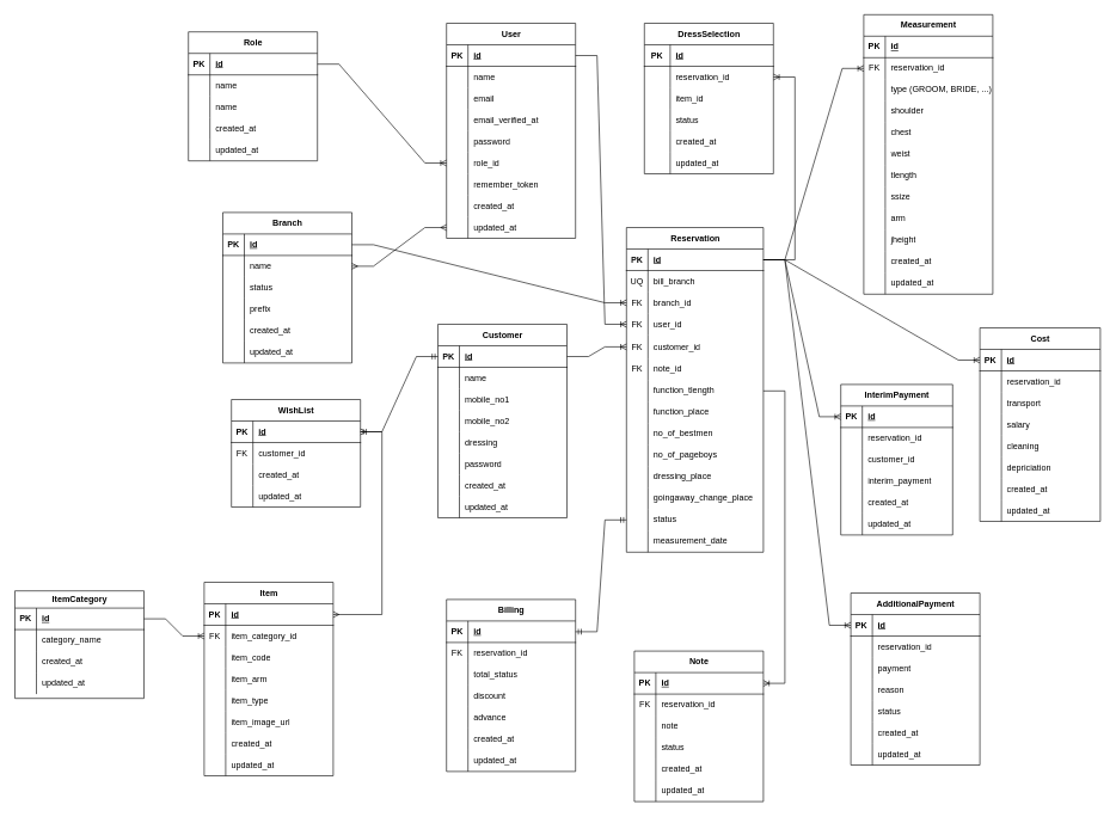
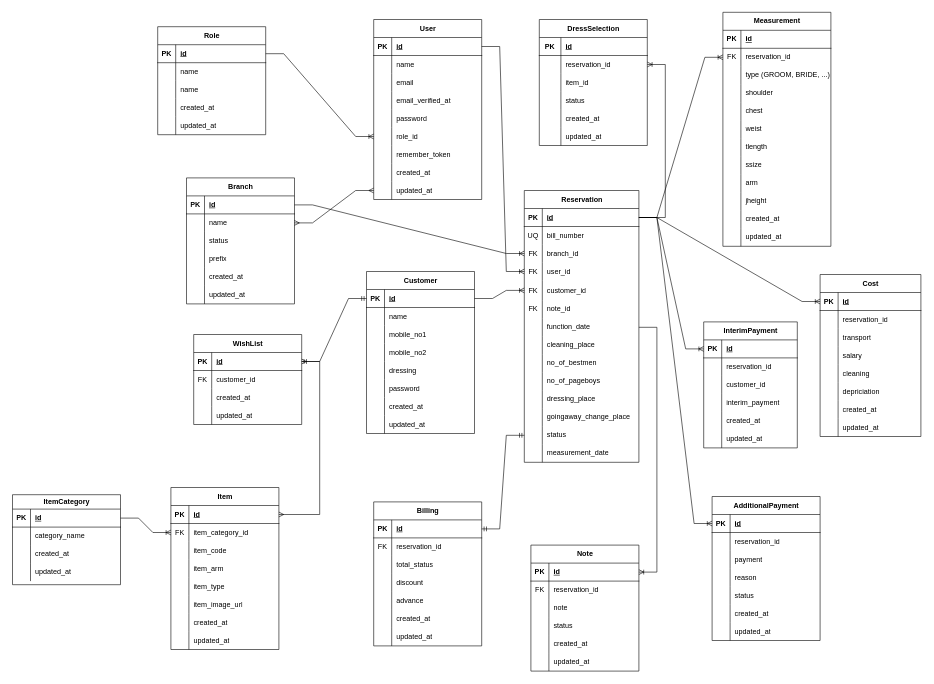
- <mxCell id="222" value="bill_branch" style="shape=partialRectangle;connectable=0;fillColor=none;top=0;left=0;bottom=0;right=0;align=left;spacingLeft=6;overflow=hidden;whiteSpace=wrap;html=1;" parent="220" vertex="1"><mxGeometry x="30" width="161" height="30" as="geometry"><mxRectangle width="161" height="30" as="alternateBounds" /></mxGeometry></mxCell>
+ <mxCell id="222" value="bill_number" style="shape=partialRectangle;connectable=0;fillColor=none;top=0;left=0;bottom=0;right=0;align=left;spacingLeft=6;overflow=hidden;whiteSpace=wrap;html=1;" parent="220" vertex="1"><mxGeometry x="30" width="161" height="30" as="geometry"><mxRectangle width="161" height="30" as="alternateBounds" /></mxGeometry></mxCell>
- <mxCell id="237" value="function_tlength" style="shape=partialRectangle;connectable=0;fillColor=none;top=0;left=0;bottom=0;right=0;align=left;spacingLeft=6;overflow=hidden;whiteSpace=wrap;html=1;" parent="235" vertex="1"><mxGeometry x="30" width="161" height="30" as="geometry"><mxRectangle width="161" height="30" as="alternateBounds" /></mxGeometry></mxCell>
+ <mxCell id="237" value="function_date" style="shape=partialRectangle;connectable=0;fillColor=none;top=0;left=0;bottom=0;right=0;align=left;spacingLeft=6;overflow=hidden;whiteSpace=wrap;html=1;" parent="235" vertex="1"><mxGeometry x="30" width="161" height="30" as="geometry"><mxRectangle width="161" height="30" as="alternateBounds" /></mxGeometry></mxCell>
- <mxCell id="240" value="function_place" style="shape=partialRectangle;connectable=0;fillColor=none;top=0;left=0;bottom=0;right=0;align=left;spacingLeft=6;overflow=hidden;whiteSpace=wrap;html=1;" parent="238" vertex="1"><mxGeometry x="30" width="161" height="30" as="geometry"><mxRectangle width="161" height="30" as="alternateBounds" /></mxGeometry></mxCell>
+ <mxCell id="240" value="cleaning_place" style="shape=partialRectangle;connectable=0;fillColor=none;top=0;left=0;bottom=0;right=0;align=left;spacingLeft=6;overflow=hidden;whiteSpace=wrap;html=1;" parent="238" vertex="1"><mxGeometry x="30" width="161" height="30" as="geometry"><mxRectangle width="161" height="30" as="alternateBounds" /></mxGeometry></mxCell>
